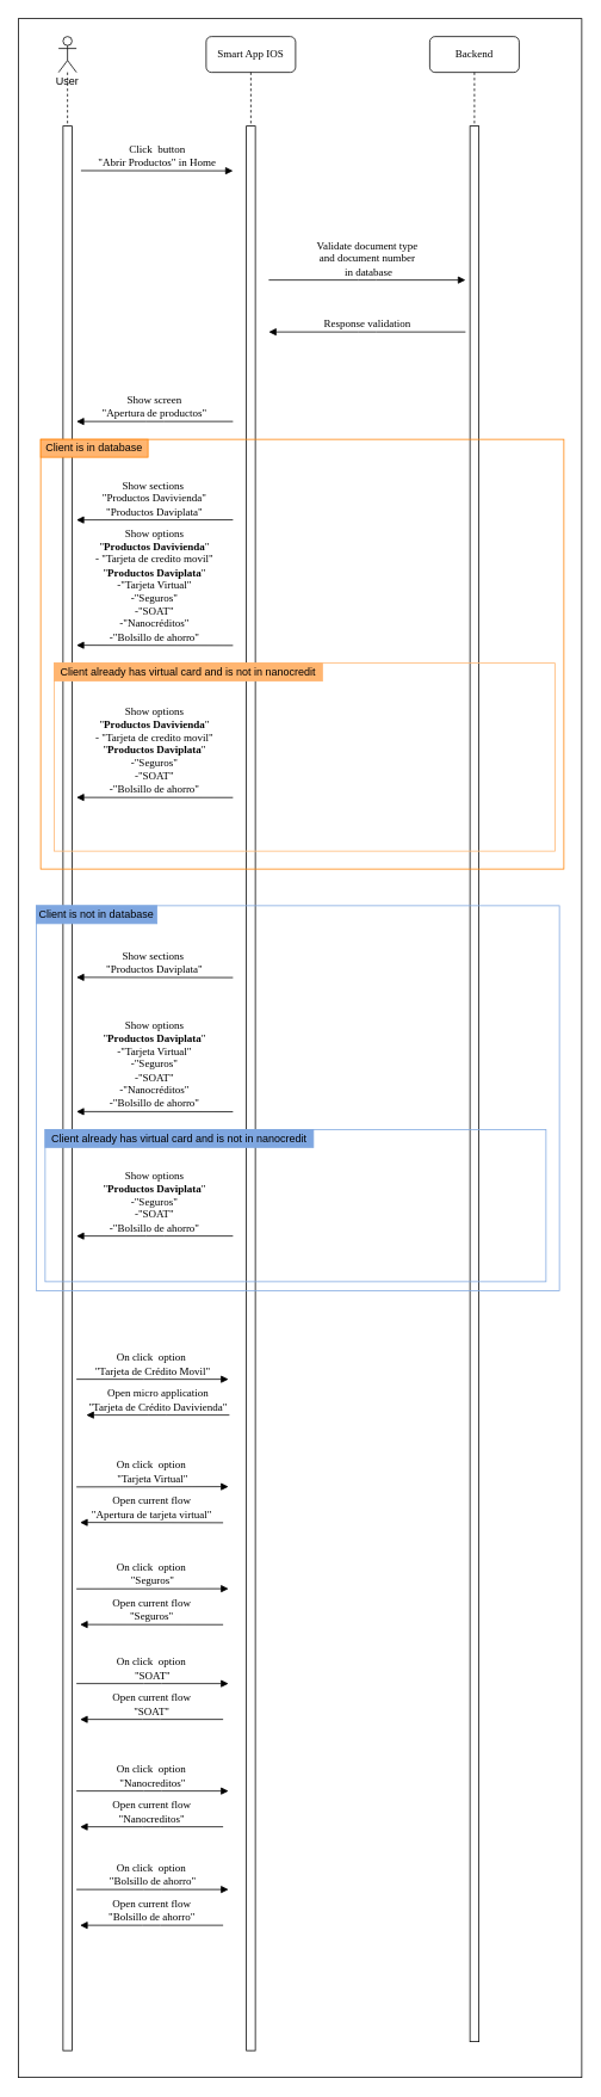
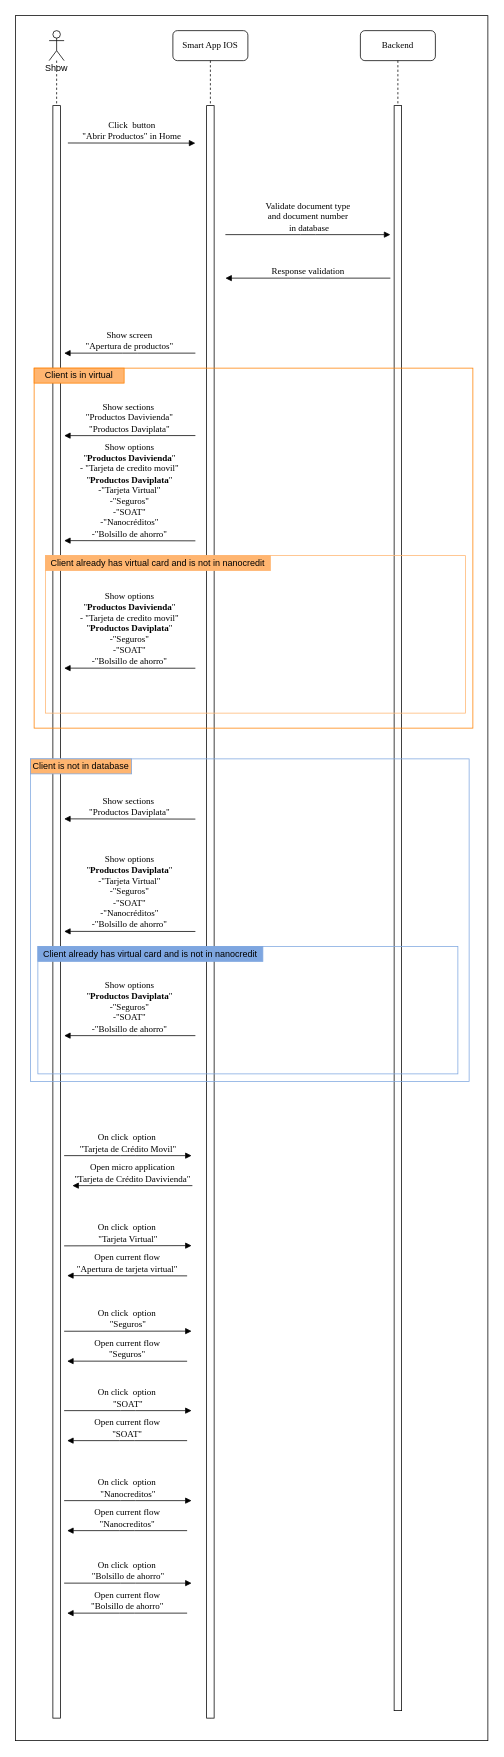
- <mxCell id="3" value="User" style="shape=umlLifeline;participant=umlActor;perimeter=lifelinePerimeter;whiteSpace=wrap;html=1;container=1;collapsible=0;recursiveResize=0;verticalAlign=top;spacingTop=36;outlineConnect=0;" parent="1" vertex="1"><mxGeometry x="65" y="40" width="20" height="300" as="geometry" /></mxCell>
+ <mxCell id="3" value="Show" style="shape=umlLifeline;participant=umlActor;perimeter=lifelinePerimeter;whiteSpace=wrap;html=1;container=1;collapsible=0;recursiveResize=0;verticalAlign=top;spacingTop=36;outlineConnect=0;" parent="1" vertex="1"><mxGeometry x="65" y="40" width="20" height="300" as="geometry" /></mxCell>
- <mxCell id="14" value="Client is in database" style="rounded=0;whiteSpace=wrap;html=1;strokeColor=#FF8000;fillColor=#FFB570;" vertex="1" parent="1"><mxGeometry x="45" y="490" width="120" height="20" as="geometry" /></mxCell>
+ <mxCell id="14" value="Client is in virtual" style="rounded=0;whiteSpace=wrap;html=1;strokeColor=#FF8000;fillColor=#FFB570;" vertex="1" parent="1"><mxGeometry x="45" y="490" width="120" height="20" as="geometry" /></mxCell>
- <mxCell id="18" value="Client is not in database" style="rounded=0;whiteSpace=wrap;html=1;strokeColor=#7EA6E0;fillColor=#7EA6E0;" vertex="1" parent="1"><mxGeometry x="40" y="1011" width="135" height="20" as="geometry" /></mxCell>
+ <mxCell id="18" value="Client is not in database" style="rounded=0;whiteSpace=wrap;html=1;strokeColor=#7EA6E0;fillColor=#ffb570;" vertex="1" parent="1"><mxGeometry x="40" y="1011" width="135" height="20" as="geometry" /></mxCell>
